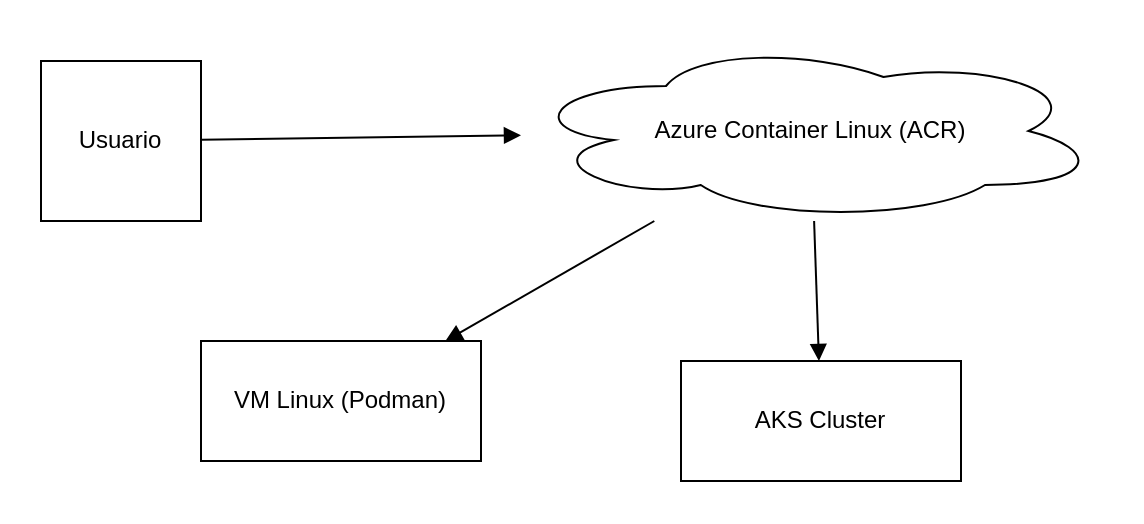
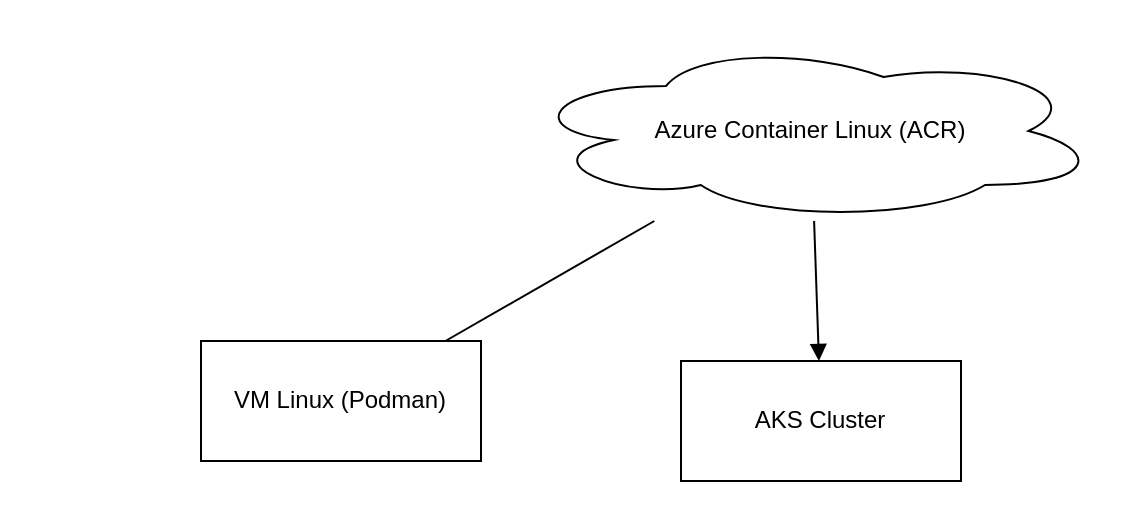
- <mxCell id="6" style="endArrow=block" parent="1" source="2" target="3" edge="1"><mxGeometry relative="1" as="geometry" /></mxCell>
- <mxCell id="2" value="Usuario" style="shape=man;whiteSpace=wrap;html=1;" parent="1" vertex="1"><mxGeometry x="20" y="30" width="80" height="80" as="geometry" /></mxCell>
- <mxCell id="7" style="endArrow=block" parent="1" source="3" target="4" edge="1"><mxGeometry relative="1" as="geometry" /></mxCell>
+ <mxCell id="7" style="endArrow=none;" parent="1" source="3" target="4" edge="1"><mxGeometry relative="1" as="geometry" /></mxCell>
